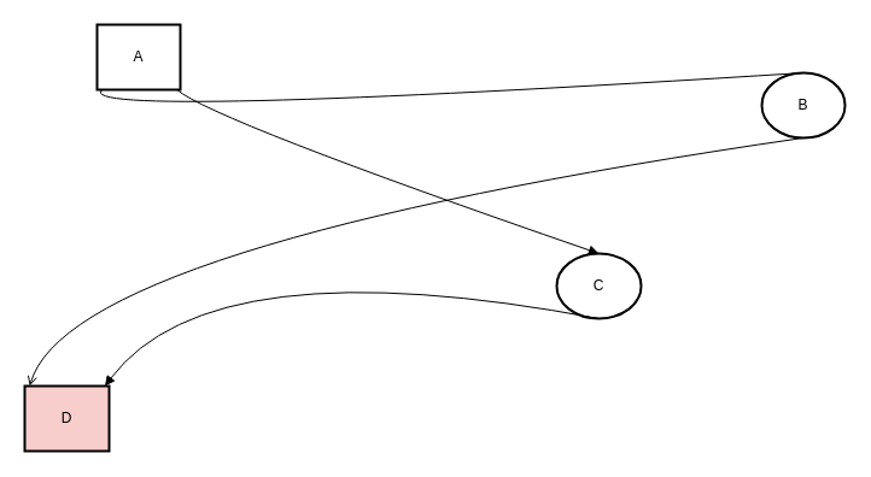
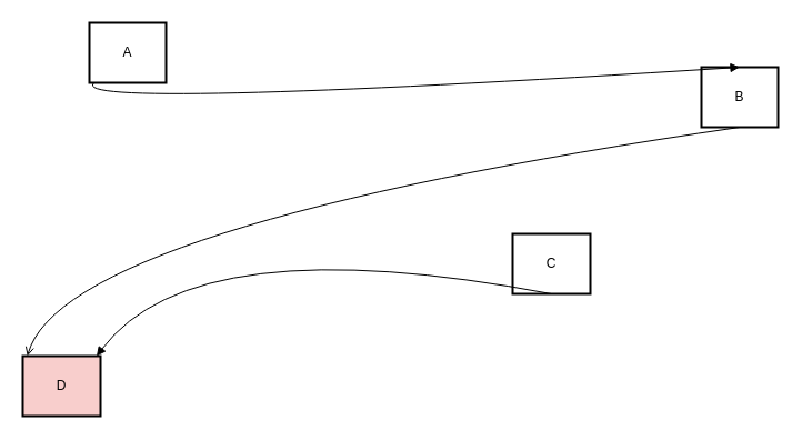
- <mxCell id="6" value="" style="curved=1;startArrow=none;endArrow=none;exitX=0.06;exitY=1;entryX=0.5;entryY=0;rounded=0;" edge="1" parent="1" source="2" target="3"><mxGeometry relative="1" as="geometry"><Array as="points"><mxPoint x="56" y="99" /></Array></mxGeometry></mxCell>
+ <mxCell id="6" value="" style="curved=1;startArrow=none;endArrow=block;exitX=0.06;exitY=1;entryX=0.5;entryY=0;rounded=0;" edge="1" parent="1" source="2" target="3"><mxGeometry relative="1" as="geometry"><Array as="points"><mxPoint x="56" y="99" /></Array></mxGeometry></mxCell>
- <mxCell id="3" value="B" style="ellipse;whiteSpace=wrap;strokeWidth=2;" vertex="1" parent="1"><mxGeometry x="631" y="60" width="69" height="54" as="geometry" /></mxCell>
+ <mxCell id="3" value="B" style="whiteSpace=wrap;strokeWidth=2;" vertex="1" parent="1"><mxGeometry x="631" y="60" width="69" height="54" as="geometry" /></mxCell>
- <mxCell id="7" value="" style="curved=1;startArrow=none;endArrow=block;exitX=0.96;exitY=1;entryX=0.5;entryY=0;rounded=0;" edge="1" parent="1" source="2" target="4"><mxGeometry relative="1" as="geometry"><Array as="points"><mxPoint x="175" y="99" /></Array></mxGeometry></mxCell>
- <mxCell id="4" value="C" style="ellipse;whiteSpace=wrap;strokeWidth=2;" vertex="1" parent="1"><mxGeometry x="461" y="210" width="70" height="54" as="geometry" /></mxCell>
+ <mxCell id="4" value="C" style="whiteSpace=wrap;strokeWidth=2;" vertex="1" parent="1"><mxGeometry x="461" y="210" width="70" height="54" as="geometry" /></mxCell>
